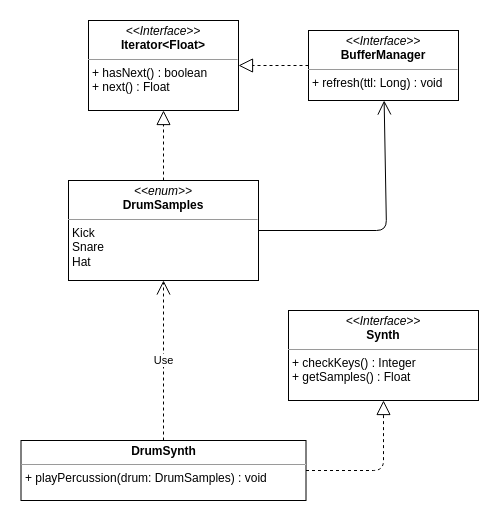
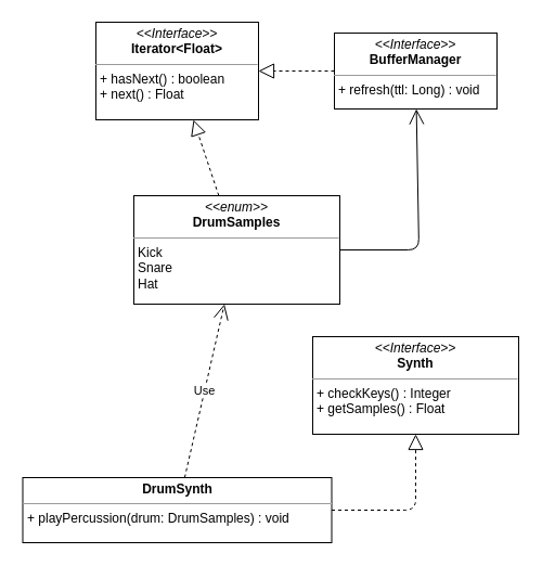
- <mxCell id="5" value="&lt;p style=&quot;margin: 0px ; margin-top: 4px ; text-align: center&quot;&gt;&lt;i&gt;&amp;lt;&amp;lt;enum&amp;gt;&amp;gt;&lt;/i&gt;&lt;br&gt;&lt;b&gt;DrumSamples&lt;/b&gt;&lt;/p&gt;&lt;hr size=&quot;1&quot;&gt;&lt;p style=&quot;margin: 0px ; margin-left: 4px&quot;&gt;Kick&lt;/p&gt;&lt;p style=&quot;margin: 0px ; margin-left: 4px&quot;&gt;Snare&lt;/p&gt;&lt;p style=&quot;margin: 0px ; margin-left: 4px&quot;&gt;Hat&lt;/p&gt;&lt;p style=&quot;margin: 0px ; margin-left: 4px&quot;&gt;&lt;br&gt;&lt;/p&gt;" style="verticalAlign=top;align=left;overflow=fill;fontSize=12;fontFamily=Helvetica;html=1;" vertex="1" parent="1"><mxGeometry x="68" y="180" width="190" height="100" as="geometry" /></mxCell>
+ <mxCell id="5" value="&lt;p style=&quot;margin: 0px ; margin-top: 4px ; text-align: center&quot;&gt;&lt;i&gt;&amp;lt;&amp;lt;enum&amp;gt;&amp;gt;&lt;/i&gt;&lt;br&gt;&lt;b&gt;DrumSamples&lt;/b&gt;&lt;/p&gt;&lt;hr size=&quot;1&quot;&gt;&lt;p style=&quot;margin: 0px ; margin-left: 4px&quot;&gt;Kick&lt;/p&gt;&lt;p style=&quot;margin: 0px ; margin-left: 4px&quot;&gt;Snare&lt;/p&gt;&lt;p style=&quot;margin: 0px ; margin-left: 4px&quot;&gt;Hat&lt;/p&gt;&lt;p style=&quot;margin: 0px ; margin-left: 4px&quot;&gt;&lt;br&gt;&lt;/p&gt;" style="verticalAlign=top;align=left;overflow=fill;fontSize=12;fontFamily=Helvetica;html=1;" vertex="1" parent="1"><mxGeometry x="123" y="180" width="190" height="100" as="geometry" /></mxCell>
